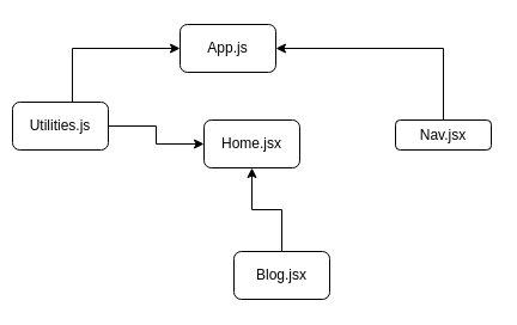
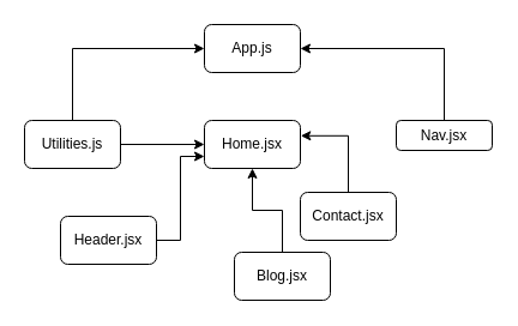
- <mxCell id="4" value="App.js" style="rounded=1;whiteSpace=wrap;html=1;" vertex="1" parent="1"><mxGeometry x="150" y="20" width="80" height="40" as="geometry" /></mxCell>
+ <mxCell id="4" value="App.js" style="rounded=1;whiteSpace=wrap;html=1;" vertex="1" parent="1"><mxGeometry x="170" y="20" width="80" height="40" as="geometry" /></mxCell>
- <mxCell id="6" value="Utilities.js" style="whiteSpace=wrap;html=1;rounded=1;" vertex="1" parent="1"><mxGeometry x="10" y="85" width="80" height="40" as="geometry" /></mxCell>
+ <mxCell id="6" value="Utilities.js" style="whiteSpace=wrap;html=1;rounded=1;" vertex="1" parent="1"><mxGeometry x="20" y="100" width="80" height="40" as="geometry" /></mxCell>
+ <mxCell id="11" value="" style="edgeStyle=orthogonalEdgeStyle;rounded=0;orthogonalLoop=1;jettySize=auto;html=1;entryX=1.004;entryY=0.32;entryDx=0;entryDy=0;entryPerimeter=0;" edge="1" parent="1" source="12" target="8"><mxGeometry relative="1" as="geometry" /></mxCell>
+ <mxCell id="13" value="" style="edgeStyle=orthogonalEdgeStyle;rounded=0;orthogonalLoop=1;jettySize=auto;html=1;entryX=0;entryY=0.75;entryDx=0;entryDy=0;" edge="1" parent="1" source="14" target="8"><mxGeometry relative="1" as="geometry" /></mxCell>
+ <mxCell id="12" value="Contact.jsx" style="rounded=1;whiteSpace=wrap;html=1;" vertex="1" parent="1"><mxGeometry x="250" y="160" width="80" height="40" as="geometry" /></mxCell>
+ <mxCell id="14" value="Header.jsx" style="rounded=1;whiteSpace=wrap;html=1;" vertex="1" parent="1"><mxGeometry x="50" y="180" width="80" height="40" as="geometry" /></mxCell>
